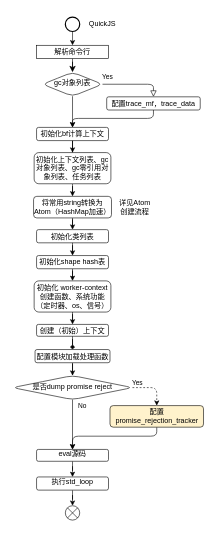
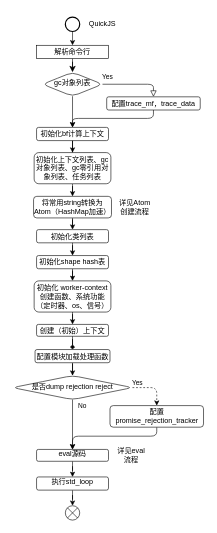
- <mxCell id="40" value="&lt;p style=&quot;line-height: 120%;&quot;&gt;是否dump promise reject&lt;/p&gt;" style="rhombus;whiteSpace=wrap;html=1;shadow=0;fontFamily=Helvetica;fontSize=12;align=center;strokeWidth=1;spacing=6;spacingTop=-4;rounded=1;" parent="3" vertex="1"><mxGeometry x="20" y="626" width="200" height="40" as="geometry" /></mxCell>
+ <mxCell id="40" value="&lt;p style=&quot;line-height: 120%;&quot;&gt;是否dump rejection reject&lt;/p&gt;" style="rhombus;whiteSpace=wrap;html=1;shadow=0;fontFamily=Helvetica;fontSize=12;align=center;strokeWidth=1;spacing=6;spacingTop=-4;rounded=1;" parent="3" vertex="1"><mxGeometry x="20" y="626" width="200" height="40" as="geometry" /></mxCell>
- <mxCell id="42" value="配置promise_rejection_tracker" style="rounded=1;whiteSpace=wrap;html=1;fontSize=12;glass=0;strokeWidth=1;shadow=0;fillColor=#fff2cc;" parent="3" vertex="1"><mxGeometry x="182.5" y="676" width="156" height="36" as="geometry" /></mxCell>
+ <mxCell id="42" value="配置promise_rejection_tracker" style="rounded=1;whiteSpace=wrap;html=1;fontSize=12;glass=0;strokeWidth=1;shadow=0;" parent="3" vertex="1"><mxGeometry x="182.5" y="676" width="156" height="36" as="geometry" /></mxCell>
+ <mxCell id="48" value="详见eval流程" style="text;html=1;align=center;verticalAlign=middle;whiteSpace=wrap;rounded=0;" vertex="1" parent="46"><mxGeometry x="130" width="56" height="22" as="geometry" /></mxCell>
